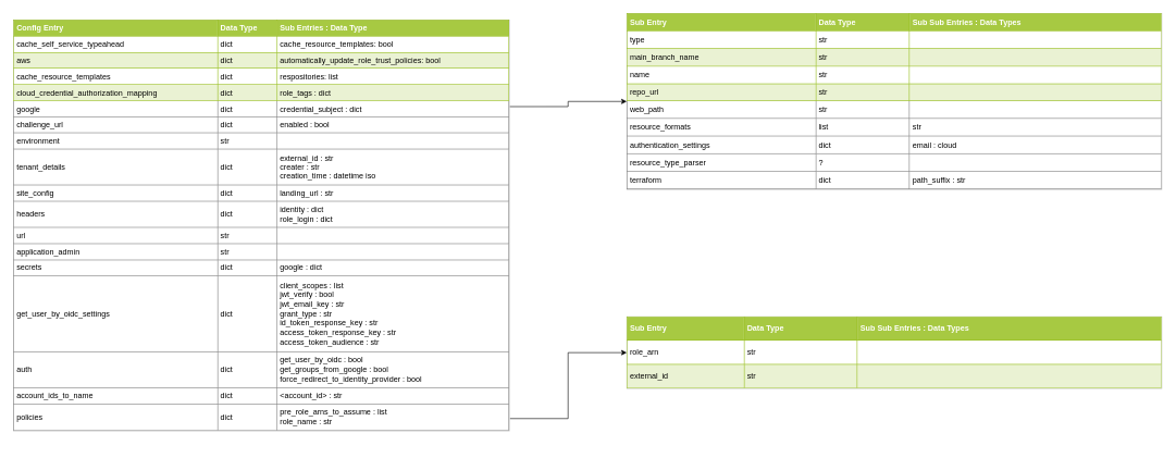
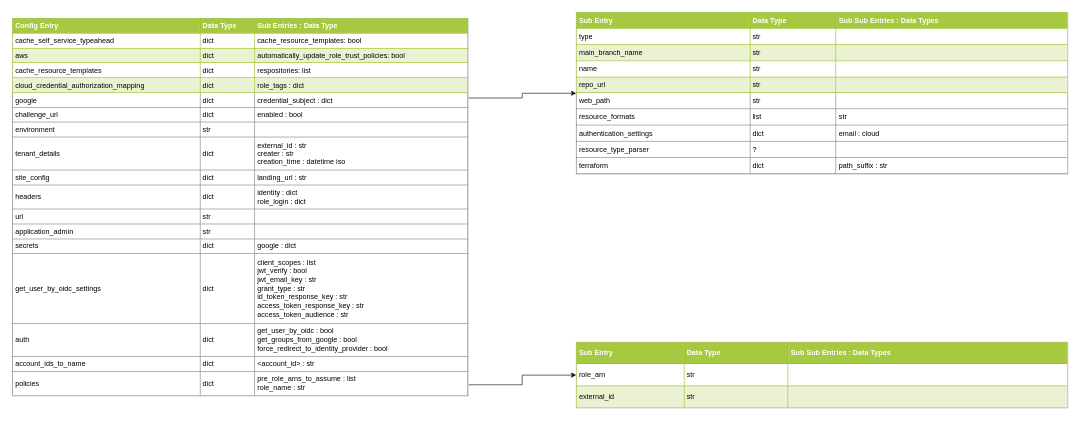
- <mxCell id="6" value="&lt;table border=&quot;1&quot; width=&quot;100%&quot; cellpadding=&quot;4&quot; style=&quot;width: 100% ; height: 100% ; border-collapse: collapse&quot;&gt;&lt;tbody&gt;&lt;tr style=&quot;background-color: #a7c942 ; color: #ffffff ; border: 1px solid #98bf21&quot;&gt;&lt;th align=&quot;left&quot;&gt;Sub Entry&lt;/th&gt;&lt;th align=&quot;left&quot;&gt;Data Type&lt;/th&gt;&lt;th align=&quot;left&quot;&gt;Sub Sub Entries : Data Types&lt;/th&gt;&lt;/tr&gt;&lt;tr style=&quot;border: 1px solid #98bf21&quot;&gt;&lt;td&gt;role_arn&lt;/td&gt;&lt;td&gt;str&lt;/td&gt;&lt;td&gt;&lt;br&gt;&lt;/td&gt;&lt;/tr&gt;&lt;tr style=&quot;background-color: #eaf2d3 ; border: 1px solid #98bf21&quot;&gt;&lt;td&gt;external_id&lt;/td&gt;&lt;td&gt;str&lt;/td&gt;&lt;td&gt;&lt;br&gt;&lt;/td&gt;&lt;/tr&gt;&lt;/tbody&gt;&lt;/table&gt;" style="text;html=1;strokeColor=#c0c0c0;fillColor=#ffffff;overflow=fill;rounded=0;" vertex="1" parent="1"><mxGeometry x="960" y="485" width="820" height="110" as="geometry" /></mxCell>
+ <mxCell id="6" value="&lt;table border=&quot;1&quot; width=&quot;100%&quot; cellpadding=&quot;4&quot; style=&quot;width: 100% ; height: 100% ; border-collapse: collapse&quot;&gt;&lt;tbody&gt;&lt;tr style=&quot;background-color: #a7c942 ; color: #ffffff ; border: 1px solid #98bf21&quot;&gt;&lt;th align=&quot;left&quot;&gt;Sub Entry&lt;/th&gt;&lt;th align=&quot;left&quot;&gt;Data Type&lt;/th&gt;&lt;th align=&quot;left&quot;&gt;Sub Sub Entries : Data Types&lt;/th&gt;&lt;/tr&gt;&lt;tr style=&quot;border: 1px solid #98bf21&quot;&gt;&lt;td&gt;role_arn&lt;/td&gt;&lt;td&gt;str&lt;/td&gt;&lt;td&gt;&lt;br&gt;&lt;/td&gt;&lt;/tr&gt;&lt;tr style=&quot;background-color: #eaf2d3 ; border: 1px solid #98bf21&quot;&gt;&lt;td&gt;external_id&lt;/td&gt;&lt;td&gt;str&lt;/td&gt;&lt;td&gt;&lt;br&gt;&lt;/td&gt;&lt;/tr&gt;&lt;/tbody&gt;&lt;/table&gt;" style="text;html=1;strokeColor=#c0c0c0;fillColor=#ffffff;overflow=fill;rounded=0;" vertex="1" parent="1"><mxGeometry x="960" y="570" width="820" height="110" as="geometry" /></mxCell>
